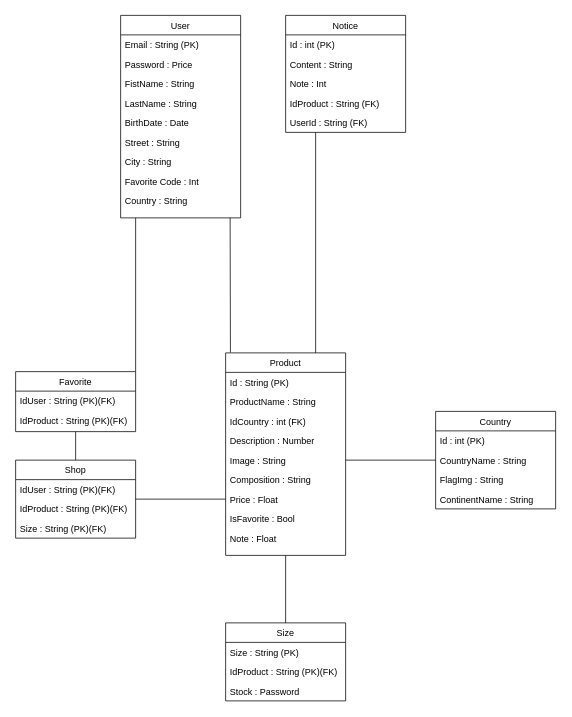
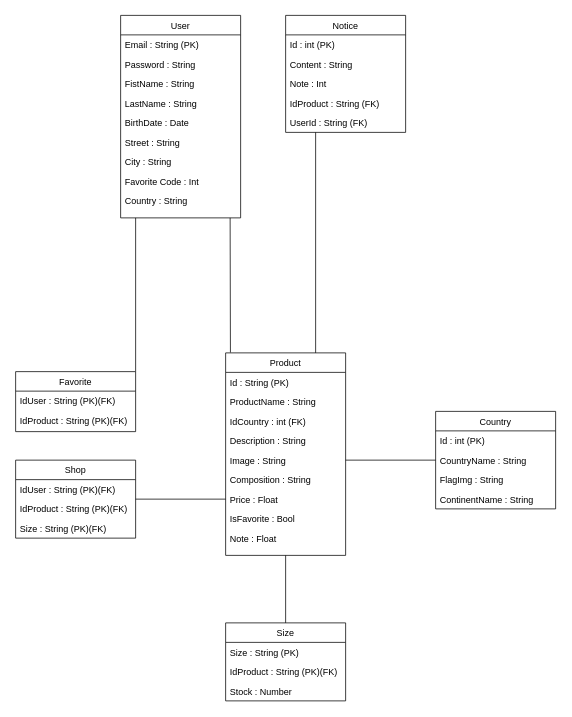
- <mxCell id="6" value="Password : Price" style="text;align=left;verticalAlign=top;spacingLeft=4;spacingRight=4;overflow=hidden;rotatable=0;points=[[0,0.5],[1,0.5]];portConstraint=eastwest;" parent="4" vertex="1"><mxGeometry y="52" width="160" height="26" as="geometry" /></mxCell>
+ <mxCell id="6" value="Password : String" style="text;align=left;verticalAlign=top;spacingLeft=4;spacingRight=4;overflow=hidden;rotatable=0;points=[[0,0.5],[1,0.5]];portConstraint=eastwest;" parent="4" vertex="1"><mxGeometry y="52" width="160" height="26" as="geometry" /></mxCell>
- <mxCell id="25" value="Description : Number" style="text;align=left;verticalAlign=top;spacingLeft=4;spacingRight=4;overflow=hidden;rotatable=0;points=[[0,0.5],[1,0.5]];portConstraint=eastwest;rounded=0;shadow=0;html=0;" parent="21" vertex="1"><mxGeometry y="104" width="160" height="26" as="geometry" /></mxCell>
+ <mxCell id="25" value="Description : String" style="text;align=left;verticalAlign=top;spacingLeft=4;spacingRight=4;overflow=hidden;rotatable=0;points=[[0,0.5],[1,0.5]];portConstraint=eastwest;rounded=0;shadow=0;html=0;" parent="21" vertex="1"><mxGeometry y="104" width="160" height="26" as="geometry" /></mxCell>
- <mxCell id="37" style="edgeStyle=none;rounded=0;orthogonalLoop=1;jettySize=auto;html=1;entryX=0.5;entryY=0;entryDx=0;entryDy=0;endArrow=none;endFill=0;" parent="1" source="38" target="47" edge="1"><mxGeometry relative="1" as="geometry" /></mxCell>
- <mxCell id="45" value="Stock : Password" style="text;align=left;verticalAlign=top;spacingLeft=4;spacingRight=4;overflow=hidden;rotatable=0;points=[[0,0.5],[1,0.5]];portConstraint=eastwest;" parent="42" vertex="1"><mxGeometry y="78" width="160" height="26" as="geometry" /></mxCell>
+ <mxCell id="45" value="Stock : Number" style="text;align=left;verticalAlign=top;spacingLeft=4;spacingRight=4;overflow=hidden;rotatable=0;points=[[0,0.5],[1,0.5]];portConstraint=eastwest;" parent="42" vertex="1"><mxGeometry y="78" width="160" height="26" as="geometry" /></mxCell>
